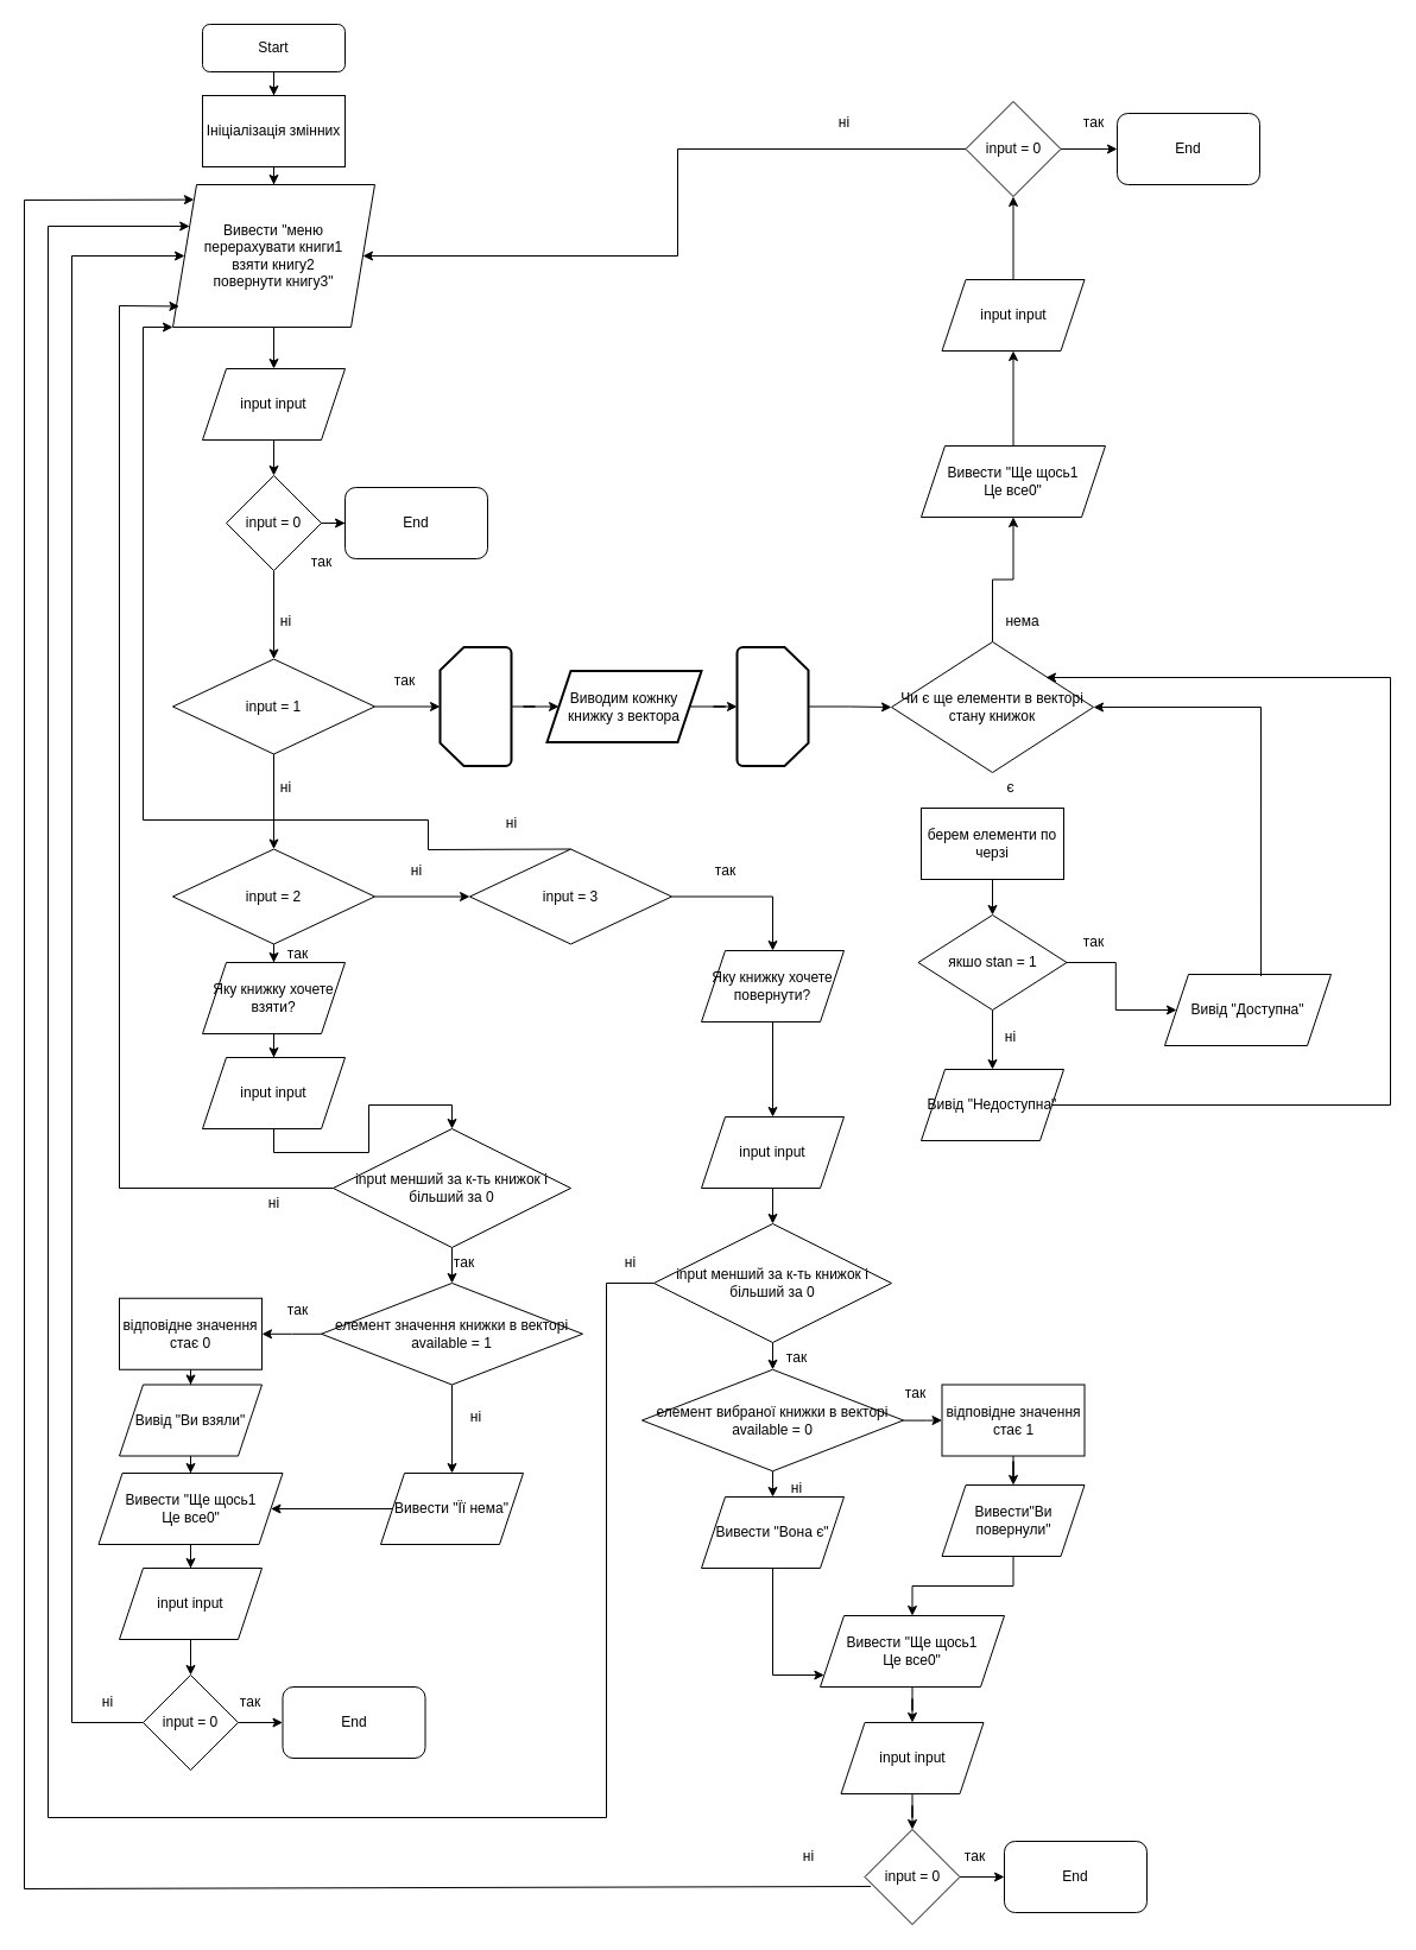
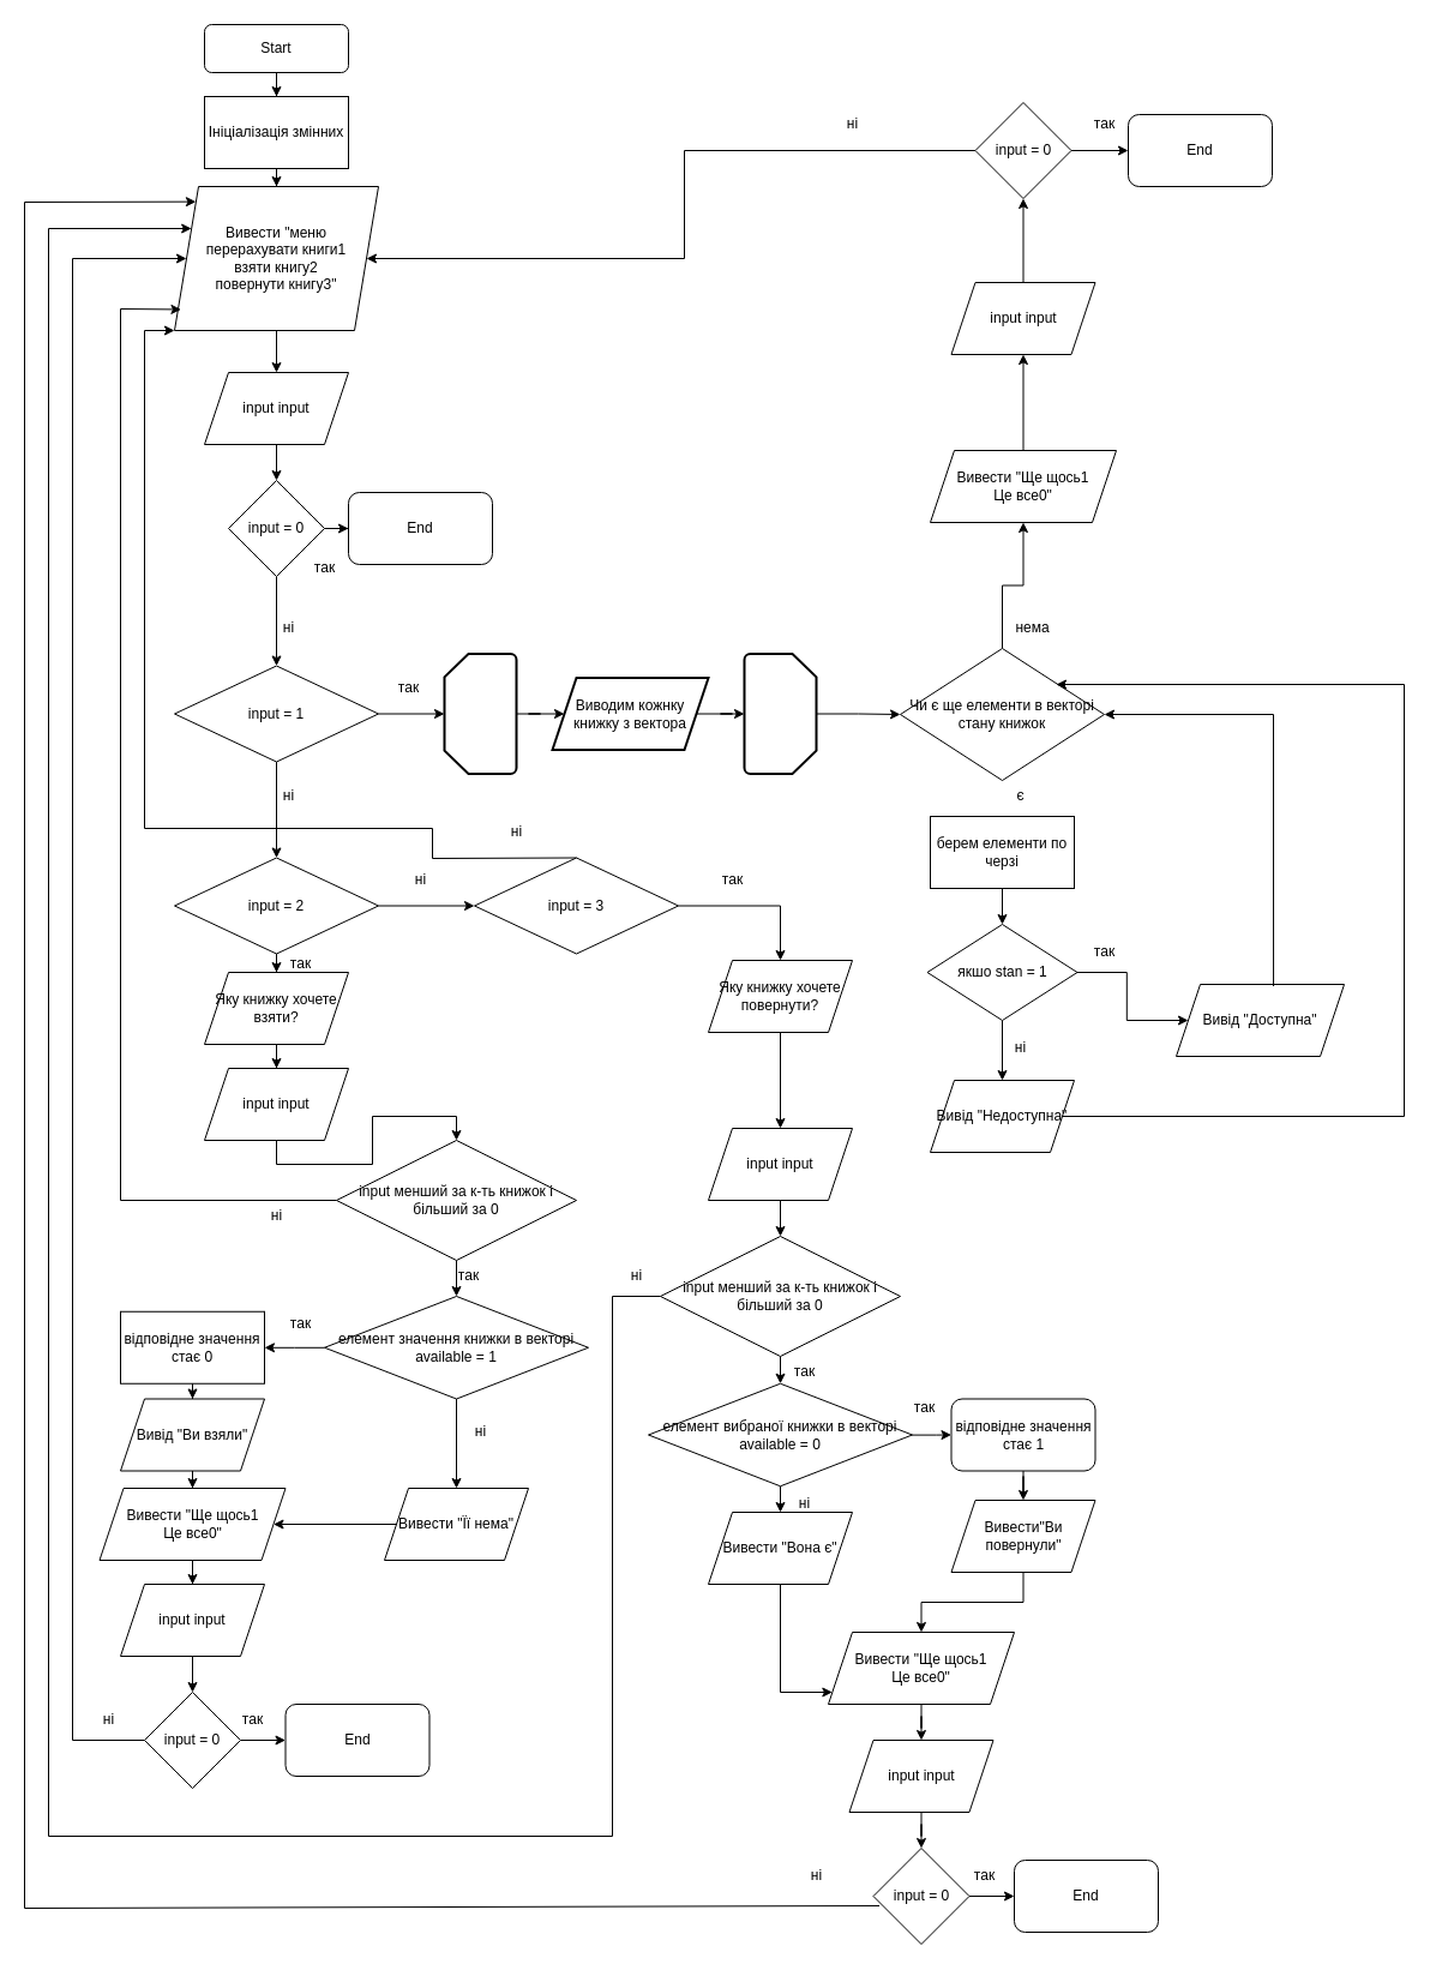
- <mxCell id="81" value="відповідне значення стає 1" style="rounded=0;whiteSpace=wrap;html=1;" vertex="1" parent="1"><mxGeometry x="792.5" y="1165.5" width="120" height="60" as="geometry" /></mxCell>
+ <mxCell id="81" value="відповідне значення стає 1" style="whiteSpace=wrap;html=1;rounded=1;" vertex="1" parent="1"><mxGeometry x="792.5" y="1165.5" width="120" height="60" as="geometry" /></mxCell>
